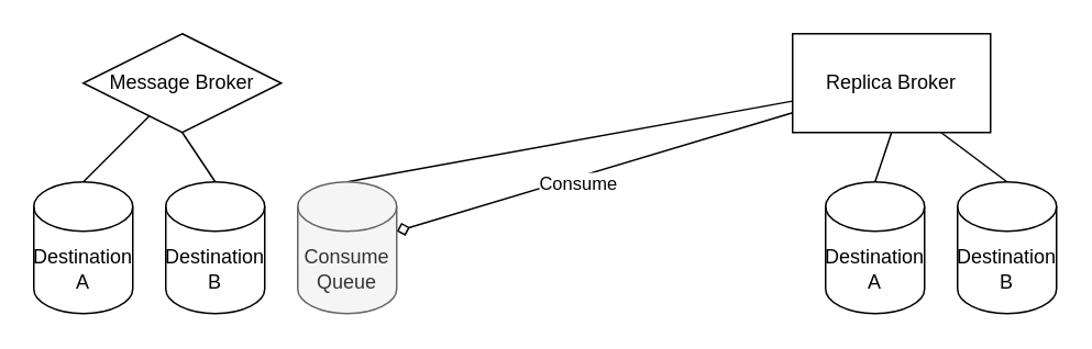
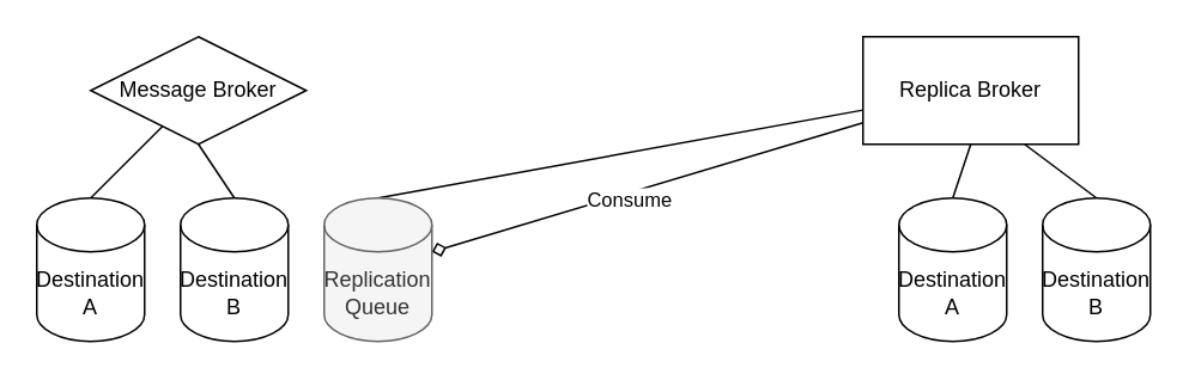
- <mxCell id="10" value="Consume Queue" style="shape=cylinder3;whiteSpace=wrap;html=1;boundedLbl=1;backgroundOutline=1;size=15;fillColor=#f5f5f5;strokeColor=#666666;fontColor=#333333;" vertex="1" parent="1"><mxGeometry x="180" y="110" width="60" height="80" as="geometry" /></mxCell>
+ <mxCell id="10" value="Replication Queue" style="shape=cylinder3;whiteSpace=wrap;html=1;boundedLbl=1;backgroundOutline=1;size=15;fillColor=#f5f5f5;strokeColor=#666666;fontColor=#333333;" vertex="1" parent="1"><mxGeometry x="180" y="110" width="60" height="80" as="geometry" /></mxCell>
